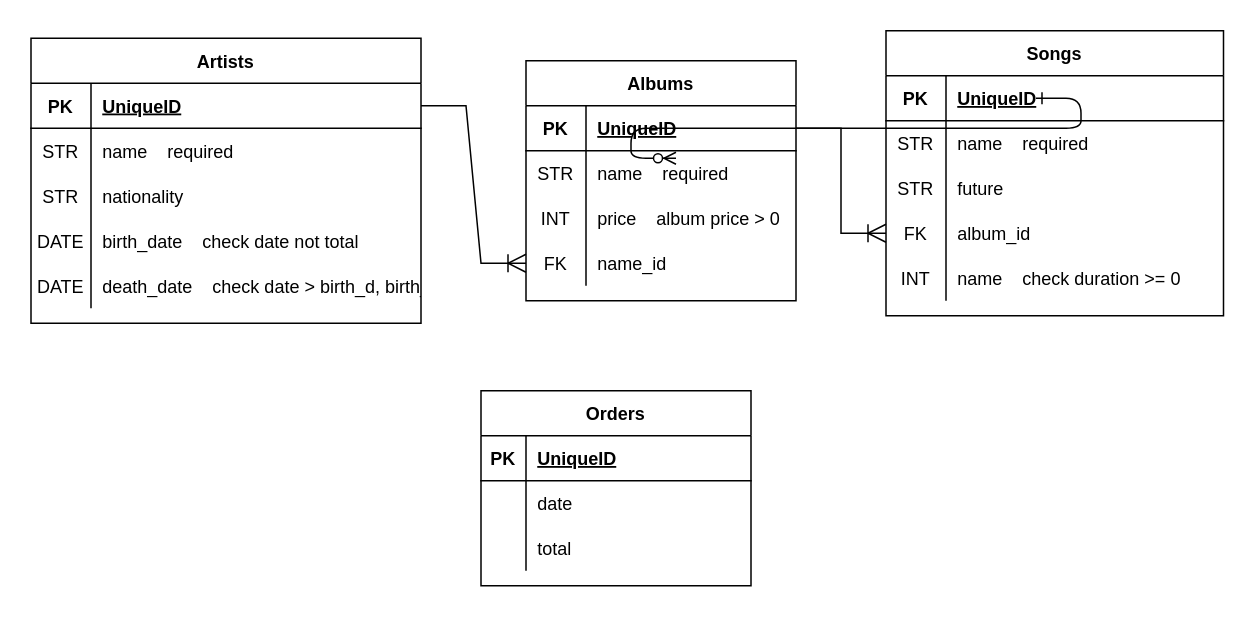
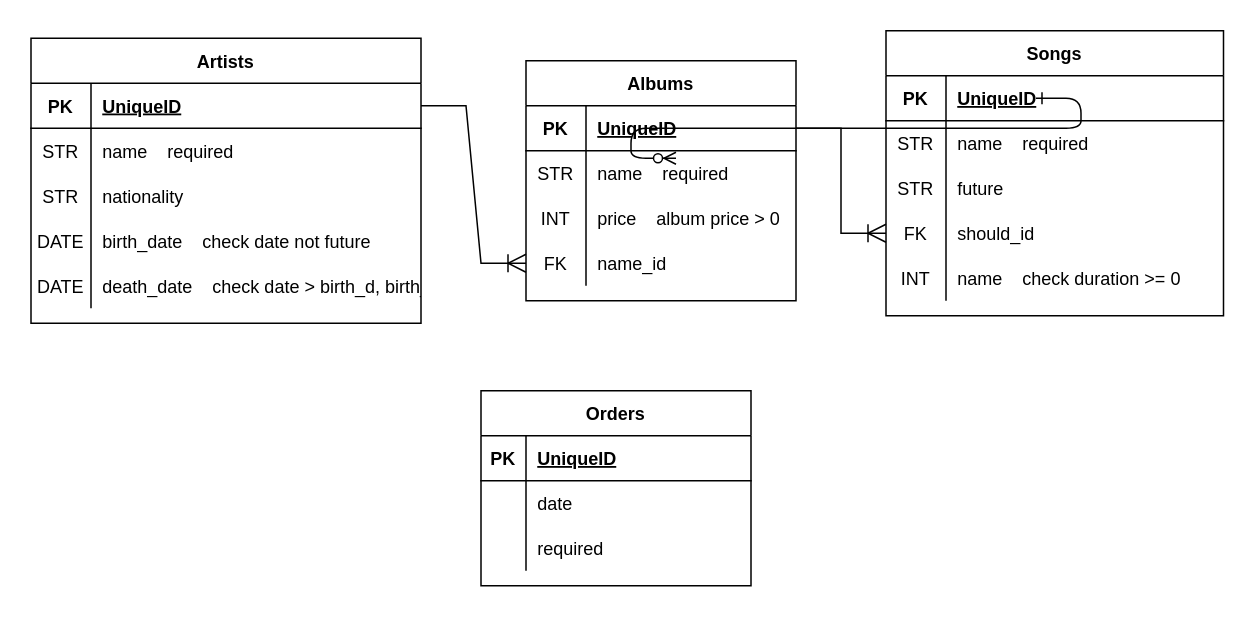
- <mxCell id="28" value="album_id" style="shape=partialRectangle;connectable=0;fillColor=none;top=0;left=0;bottom=0;right=0;align=left;spacingLeft=6;overflow=hidden;" vertex="1" parent="26"><mxGeometry x="40" width="185" height="30" as="geometry"><mxRectangle width="185" height="30" as="alternateBounds" /></mxGeometry></mxCell>
+ <mxCell id="28" value="should_id" style="shape=partialRectangle;connectable=0;fillColor=none;top=0;left=0;bottom=0;right=0;align=left;spacingLeft=6;overflow=hidden;" vertex="1" parent="26"><mxGeometry x="40" width="185" height="30" as="geometry"><mxRectangle width="185" height="30" as="alternateBounds" /></mxGeometry></mxCell>
- <mxCell id="45" value="birth_date    check date not total" style="shape=partialRectangle;connectable=0;fillColor=none;top=0;left=0;bottom=0;right=0;align=left;spacingLeft=6;overflow=hidden;" vertex="1" parent="43"><mxGeometry x="40" width="220" height="30" as="geometry"><mxRectangle width="220" height="30" as="alternateBounds" /></mxGeometry></mxCell>
+ <mxCell id="45" value="birth_date    check date not future" style="shape=partialRectangle;connectable=0;fillColor=none;top=0;left=0;bottom=0;right=0;align=left;spacingLeft=6;overflow=hidden;" vertex="1" parent="43"><mxGeometry x="40" width="220" height="30" as="geometry"><mxRectangle width="220" height="30" as="alternateBounds" /></mxGeometry></mxCell>
- <mxCell id="59" value="total" style="shape=partialRectangle;connectable=0;fillColor=none;top=0;left=0;bottom=0;right=0;align=left;spacingLeft=6;overflow=hidden;" vertex="1" parent="57"><mxGeometry x="30" width="150" height="30" as="geometry"><mxRectangle width="150" height="30" as="alternateBounds" /></mxGeometry></mxCell>
+ <mxCell id="59" value="required" style="shape=partialRectangle;connectable=0;fillColor=none;top=0;left=0;bottom=0;right=0;align=left;spacingLeft=6;overflow=hidden;" vertex="1" parent="57"><mxGeometry x="30" width="150" height="30" as="geometry"><mxRectangle width="150" height="30" as="alternateBounds" /></mxGeometry></mxCell>
